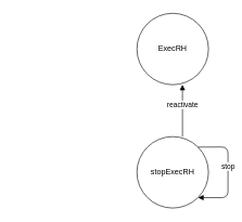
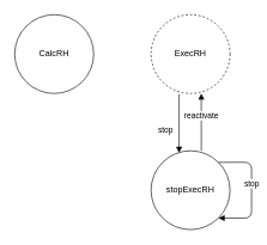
+ <mxCell id="2" value="CalcRH" style="ellipse;whiteSpace=wrap;html=1;" vertex="1" parent="1"><mxGeometry x="20" y="20" width="110" height="110" as="geometry" /></mxCell>
- <mxCell id="3" value="ExecRH" style="ellipse;whiteSpace=wrap;html=1;" vertex="1" parent="1"><mxGeometry x="210" y="20" width="110" height="110" as="geometry" /></mxCell>
+ <mxCell id="3" value="ExecRH" style="ellipse;whiteSpace=wrap;html=1;dashed=1;" vertex="1" parent="1"><mxGeometry x="210" y="20" width="110" height="110" as="geometry" /></mxCell>
+ <mxCell id="5" value="stop" style="html=1;verticalAlign=bottom;endArrow=block;exitX=0.355;exitY=1.009;exitDx=0;exitDy=0;exitPerimeter=0;entryX=0.355;entryY=0.027;entryDx=0;entryDy=0;entryPerimeter=0;" edge="1" parent="1" source="3" target="4"><mxGeometry x="0.44" y="-19" width="80" relative="1" as="geometry"><mxPoint x="150" y="210" as="sourcePoint" /><mxPoint x="230" y="210" as="targetPoint" /><mxPoint as="offset" /></mxGeometry></mxCell>
